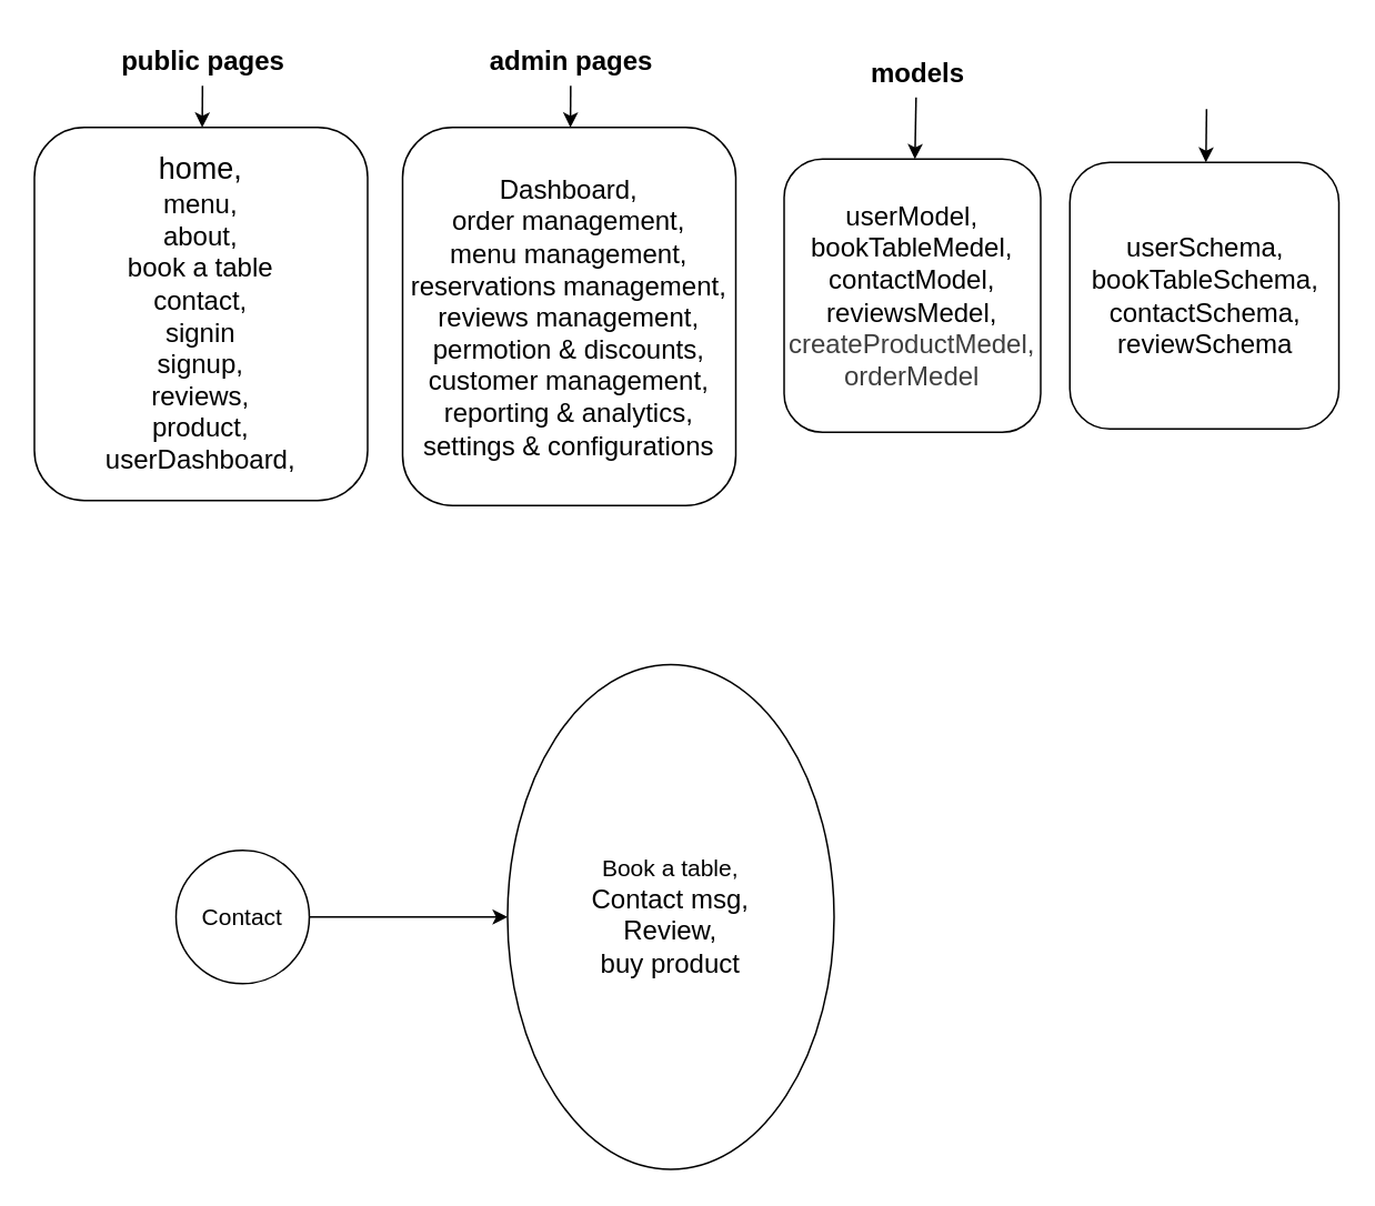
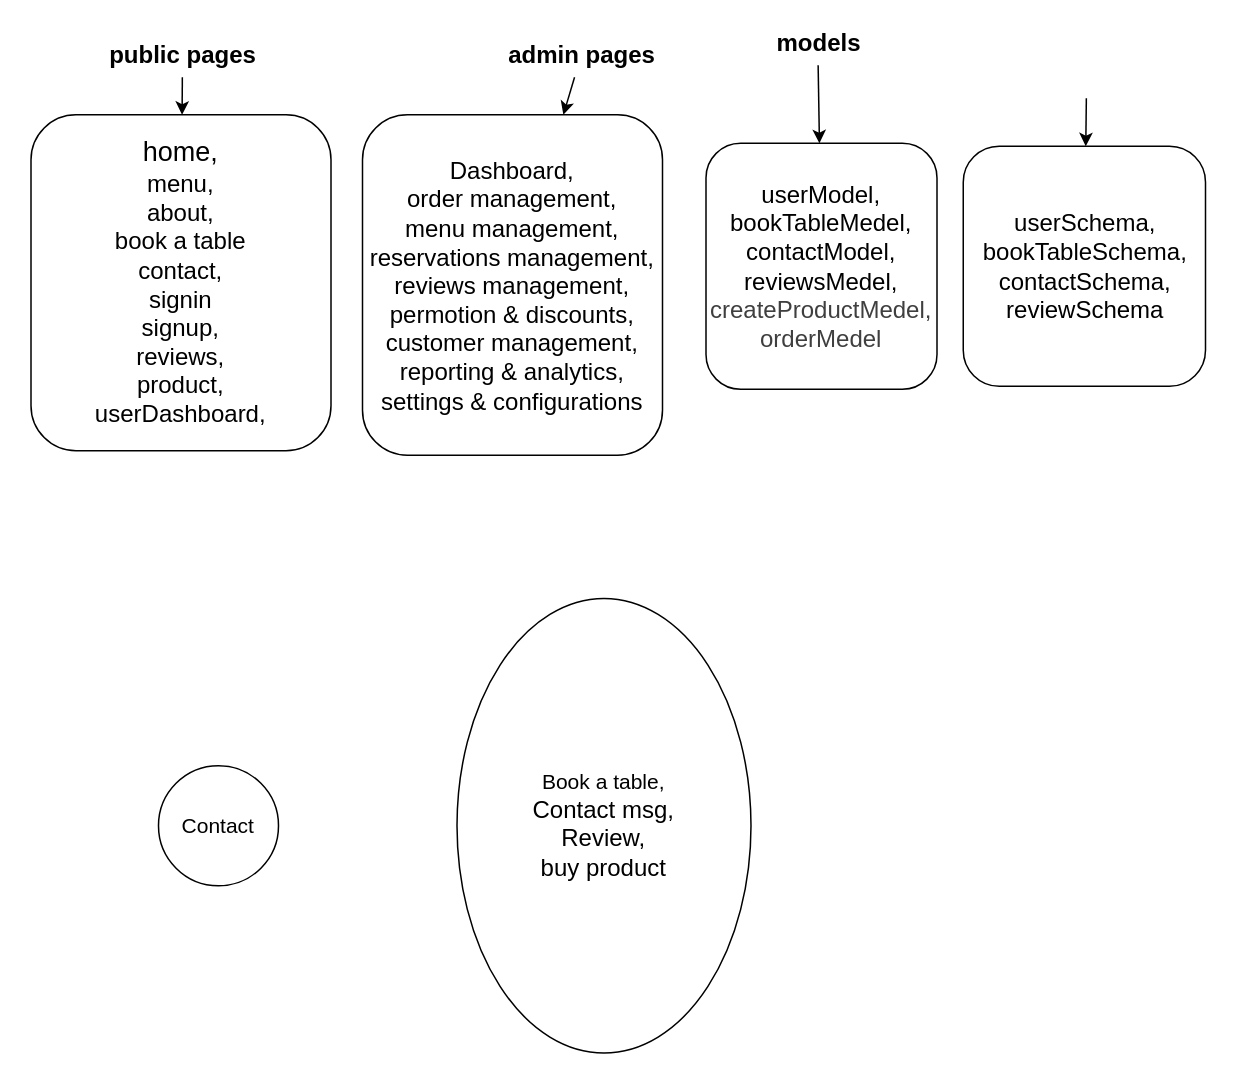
- <mxCell id="13" value="&lt;font&gt;&lt;b&gt;admin pages&lt;/b&gt;&lt;/font&gt;" style="text;html=1;align=center;verticalAlign=middle;resizable=0;points=[];autosize=1;strokeColor=none;fillColor=none;fontSize=16;" parent="1" vertex="1"><mxGeometry x="284" y="20" width="116" height="31" as="geometry" /></mxCell>
+ <mxCell id="13" value="&lt;font&gt;&lt;b&gt;admin pages&lt;/b&gt;&lt;/font&gt;" style="text;html=1;align=center;verticalAlign=middle;resizable=0;points=[];autosize=1;strokeColor=none;fillColor=none;fontSize=16;" parent="1" vertex="1"><mxGeometry x="329" y="20" width="116" height="31" as="geometry" /></mxCell>
- <mxCell id="7" value="&lt;font&gt;&lt;b&gt;models&lt;/b&gt;&lt;/font&gt;" style="text;html=1;align=center;verticalAlign=middle;resizable=0;points=[];autosize=1;strokeColor=none;fillColor=none;fontSize=16;" parent="1" vertex="1"><mxGeometry x="512.5" y="27" width="74" height="31" as="geometry" /></mxCell>
+ <mxCell id="7" value="&lt;font&gt;&lt;b&gt;models&lt;/b&gt;&lt;/font&gt;" style="text;html=1;align=center;verticalAlign=middle;resizable=0;points=[];autosize=1;strokeColor=none;fillColor=none;fontSize=16;" parent="1" vertex="1"><mxGeometry x="507.5" y="12" width="74" height="31" as="geometry" /></mxCell>
- <mxCell id="14" value="" style="edgeStyle=none;html=1;" edge="1" parent="1" source="15" target="16"><mxGeometry relative="1" as="geometry" /></mxCell>
